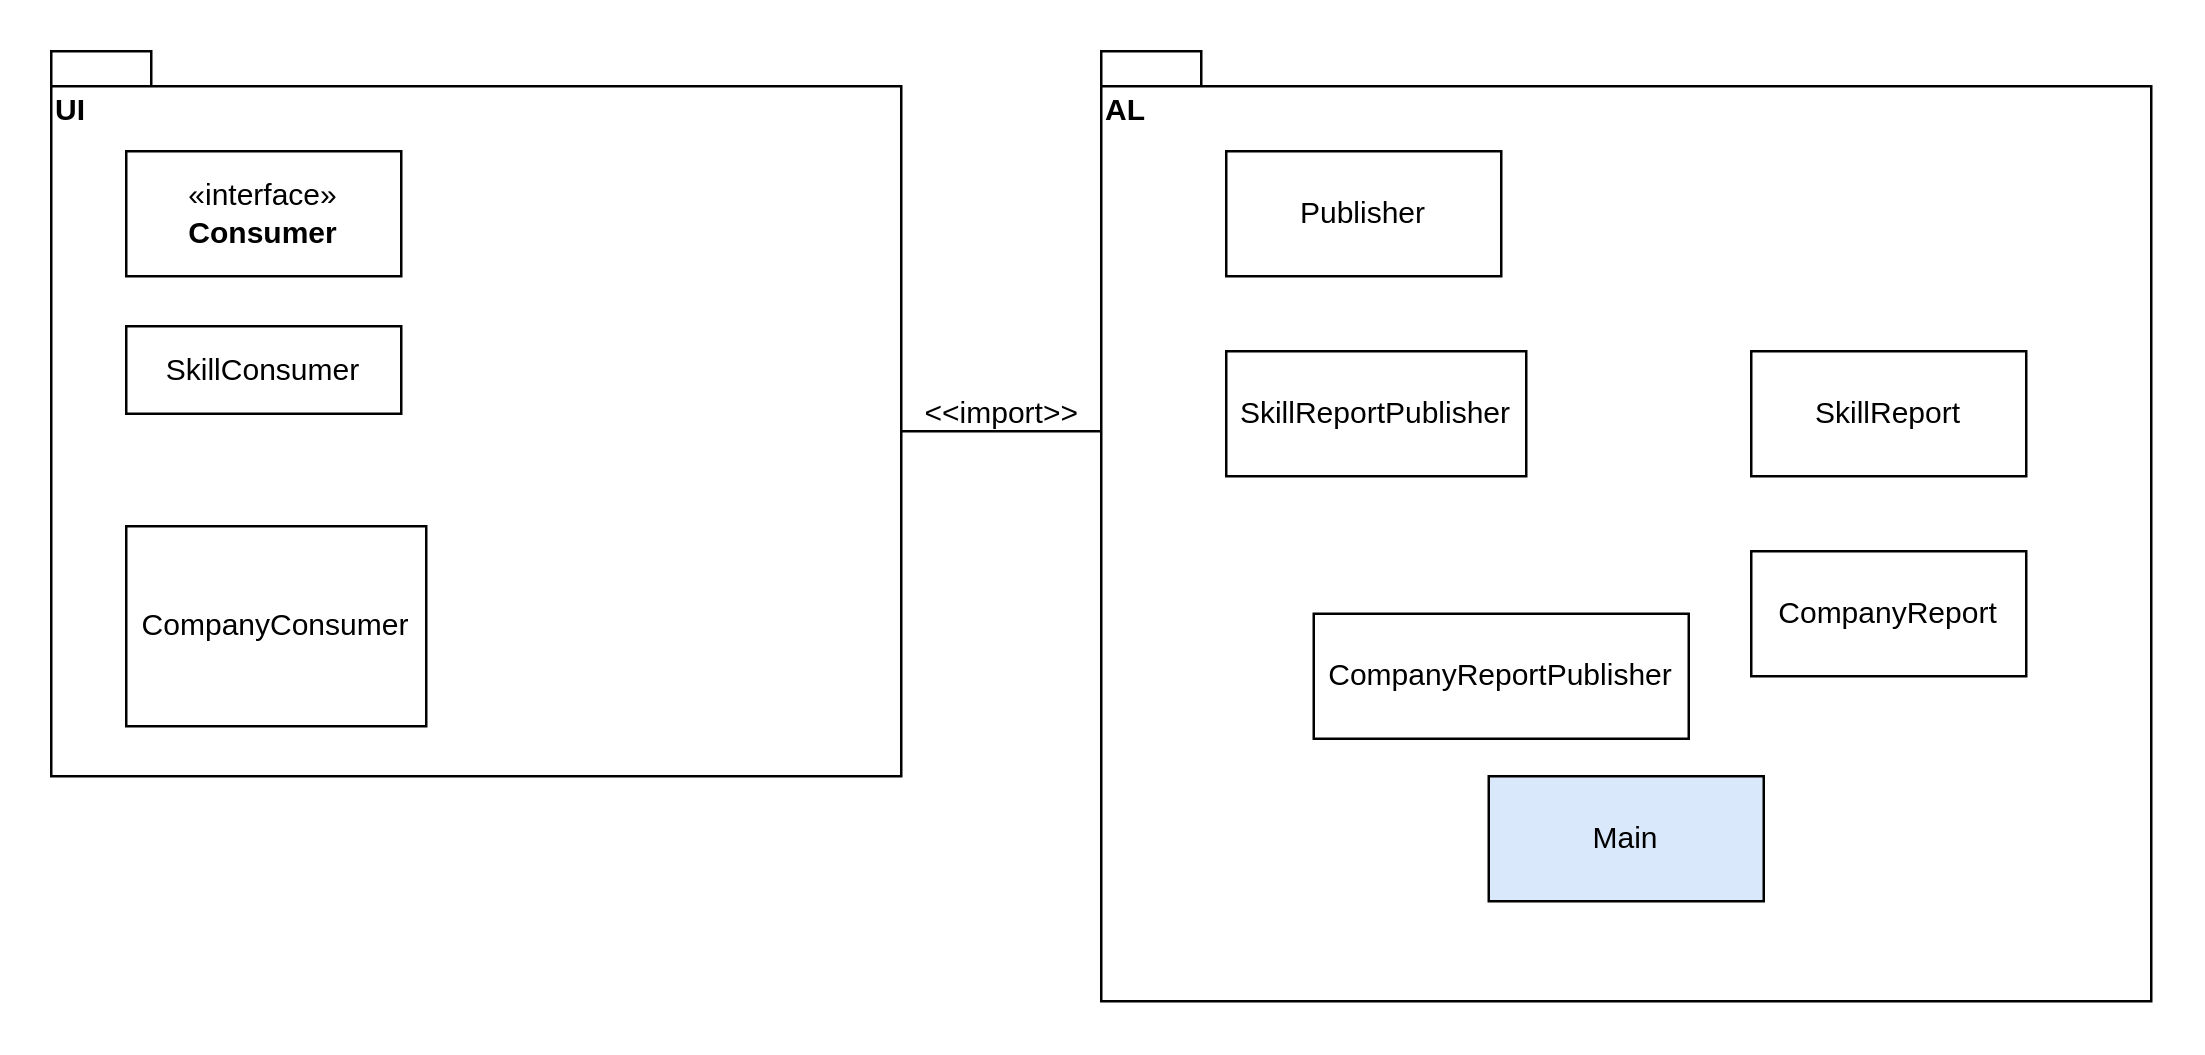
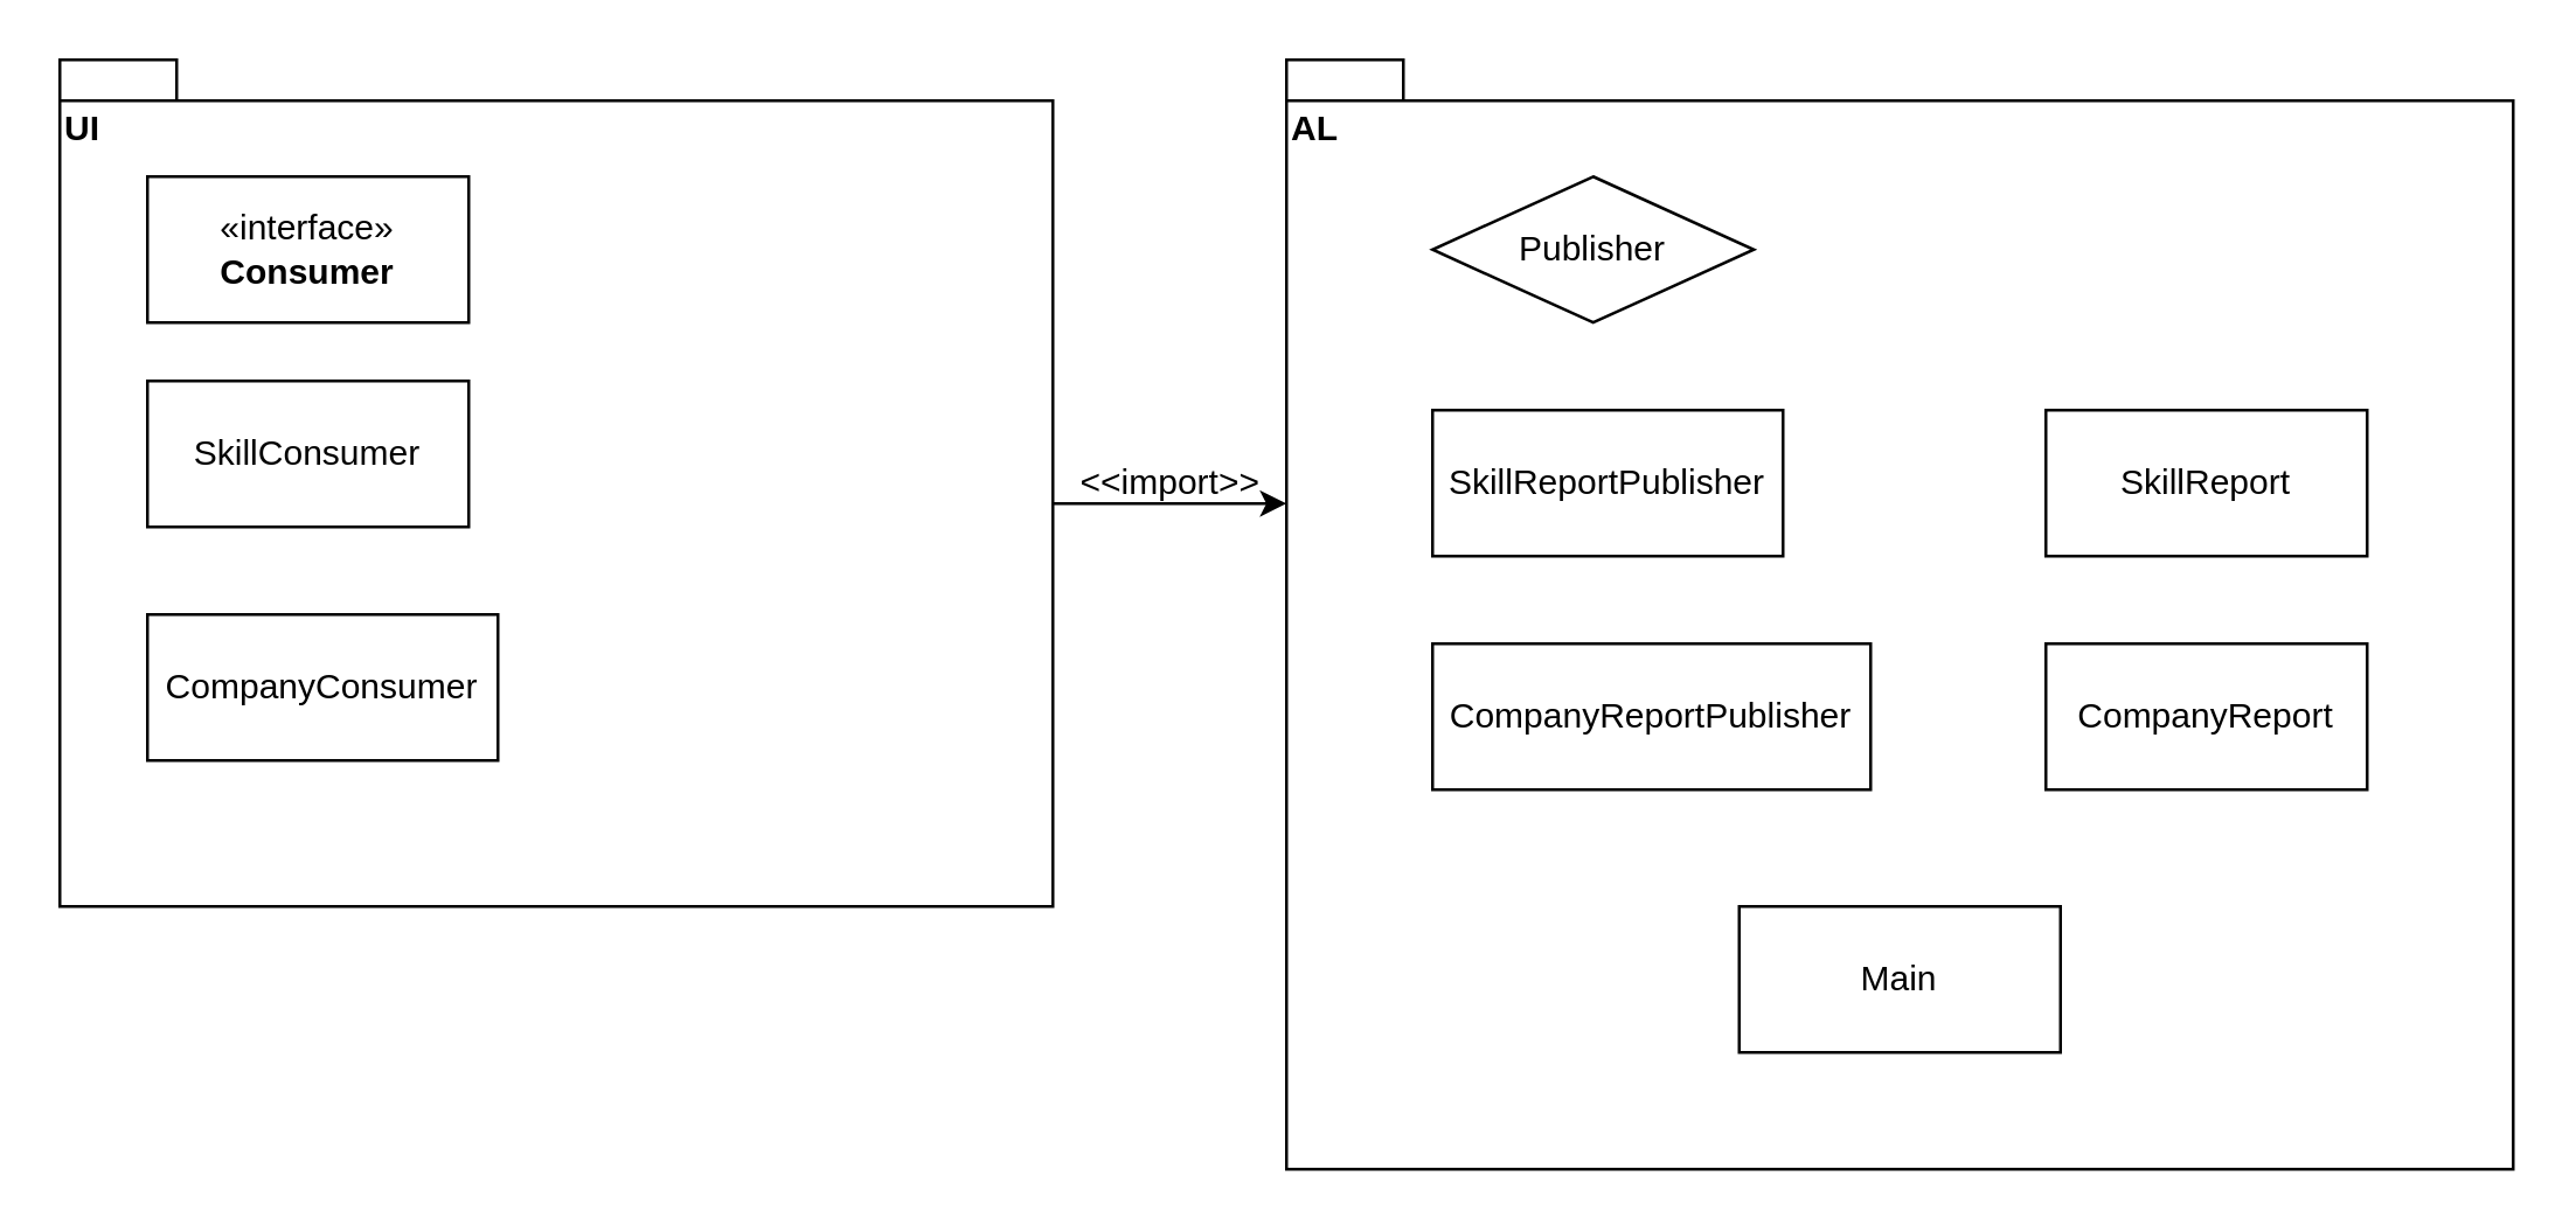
- <mxCell id="11" value="Publisher" style="html=1;whiteSpace=wrap;" vertex="1" parent="1"><mxGeometry x="490" y="60" width="110" height="50" as="geometry" /></mxCell>
+ <mxCell id="11" value="Publisher" style="rhombus;html=1;whiteSpace=wrap;" vertex="1" parent="1"><mxGeometry x="490" y="60" width="110" height="50" as="geometry" /></mxCell>
- <mxCell id="5" value="SkillConsumer" style="html=1;whiteSpace=wrap;" vertex="1" parent="1"><mxGeometry x="50" y="130" width="110" height="35" as="geometry" /></mxCell>
+ <mxCell id="5" value="SkillConsumer" style="html=1;whiteSpace=wrap;" vertex="1" parent="1"><mxGeometry x="50" y="130" width="110" height="50" as="geometry" /></mxCell>
- <mxCell id="12" value="" style="endArrow=none;html=1;rounded=0;exitX=0;exitY=0;exitDx=340;exitDy=152;exitPerimeter=0;entryX=0;entryY=0;entryDx=0;entryDy=152;entryPerimeter=0;" edge="1" parent="1" source="2" target="4"><mxGeometry width="50" height="50" relative="1" as="geometry"><mxPoint x="430" y="430" as="sourcePoint" /><mxPoint x="480" y="380" as="targetPoint" /></mxGeometry></mxCell>
+ <mxCell id="12" value="" style="endArrow=classic;html=1;rounded=0;exitX=0;exitY=0;exitDx=340;exitDy=152;exitPerimeter=0;entryX=0;entryY=0;entryDx=0;entryDy=152;entryPerimeter=0;" edge="1" parent="1" source="2" target="4"><mxGeometry width="50" height="50" relative="1" as="geometry"><mxPoint x="430" y="430" as="sourcePoint" /><mxPoint x="480" y="380" as="targetPoint" /></mxGeometry></mxCell>
- <mxCell id="6" value="CompanyConsumer" style="html=1;whiteSpace=wrap;" vertex="1" parent="1"><mxGeometry x="50" y="210" width="120" height="80" as="geometry" /></mxCell>
+ <mxCell id="6" value="CompanyConsumer" style="html=1;whiteSpace=wrap;" vertex="1" parent="1"><mxGeometry x="50" y="210" width="120" height="50" as="geometry" /></mxCell>
- <mxCell id="9" value="CompanyReportPublisher" style="html=1;whiteSpace=wrap;" vertex="1" parent="1"><mxGeometry x="525" y="245" width="150" height="50" as="geometry" /></mxCell>
+ <mxCell id="9" value="CompanyReportPublisher" style="html=1;whiteSpace=wrap;" vertex="1" parent="1"><mxGeometry x="490" y="220" width="150" height="50" as="geometry" /></mxCell>
- <mxCell id="14" value="Main" style="html=1;whiteSpace=wrap;fillColor=#dae8fc;" vertex="1" parent="1"><mxGeometry x="595" y="310" width="110" height="50" as="geometry" /></mxCell>
+ <mxCell id="14" value="Main" style="html=1;whiteSpace=wrap;" vertex="1" parent="1"><mxGeometry x="595" y="310" width="110" height="50" as="geometry" /></mxCell>
